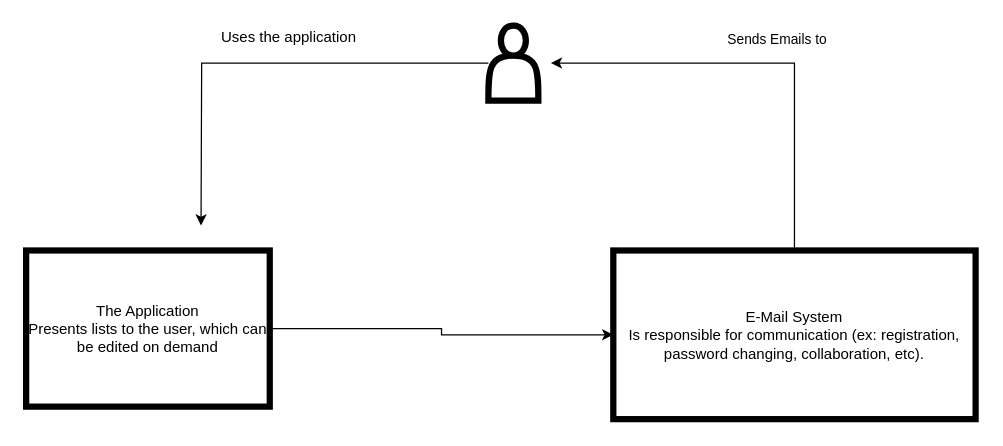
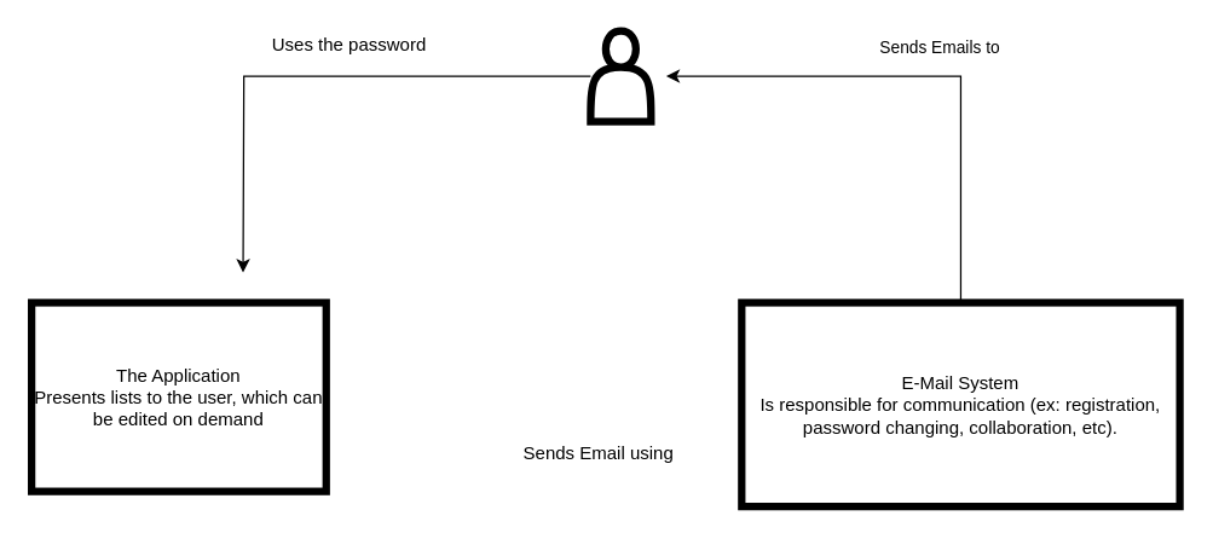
- <mxCell id="10" value="Uses the application" style="text;html=1;align=center;verticalAlign=middle;resizable=0;points=[];autosize=1;strokeColor=none;fillColor=none;" parent="1" vertex="1"><mxGeometry x="170" y="20" width="120" height="20" as="geometry" /></mxCell>
+ <mxCell id="10" value="Uses the password" style="text;html=1;align=center;verticalAlign=middle;resizable=0;points=[];autosize=1;strokeColor=none;fillColor=none;" parent="1" vertex="1"><mxGeometry x="170" y="20" width="120" height="20" as="geometry" /></mxCell>
- <mxCell id="7" style="edgeStyle=orthogonalEdgeStyle;rounded=0;orthogonalLoop=1;jettySize=auto;html=1;entryX=0;entryY=0.5;entryDx=0;entryDy=0;" parent="1" source="8" target="6" edge="1"><mxGeometry relative="1" as="geometry" /></mxCell>
+ <mxCell id="9" value="Sends Email using" style="text;html=1;align=center;verticalAlign=middle;resizable=0;points=[];autosize=1;strokeColor=none;fillColor=none;" parent="1" vertex="1"><mxGeometry x="340" y="290" width="110" height="20" as="geometry" /></mxCell>
